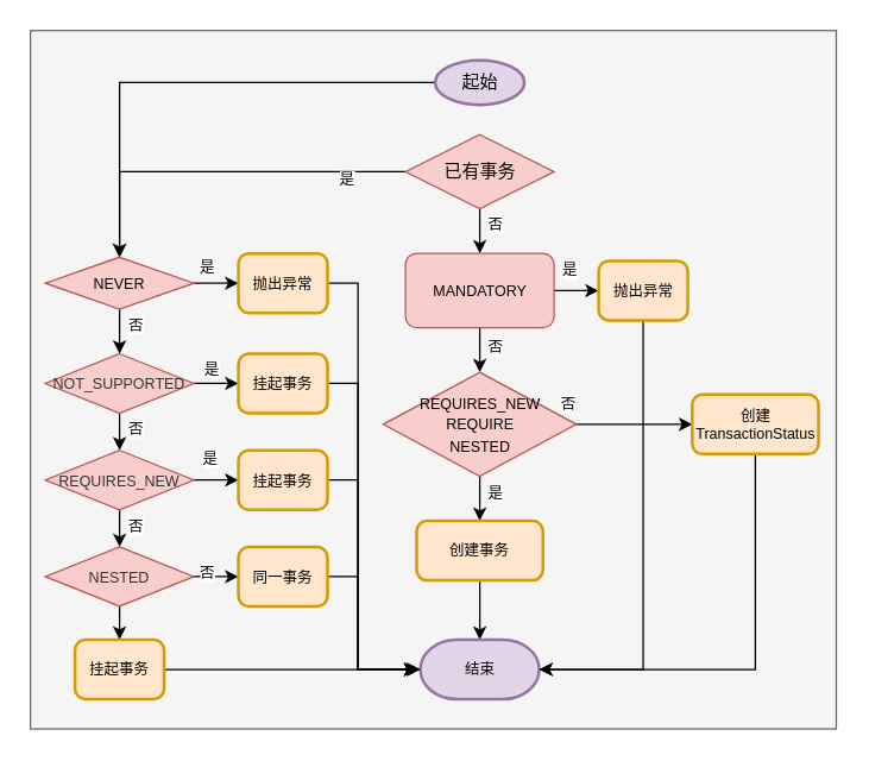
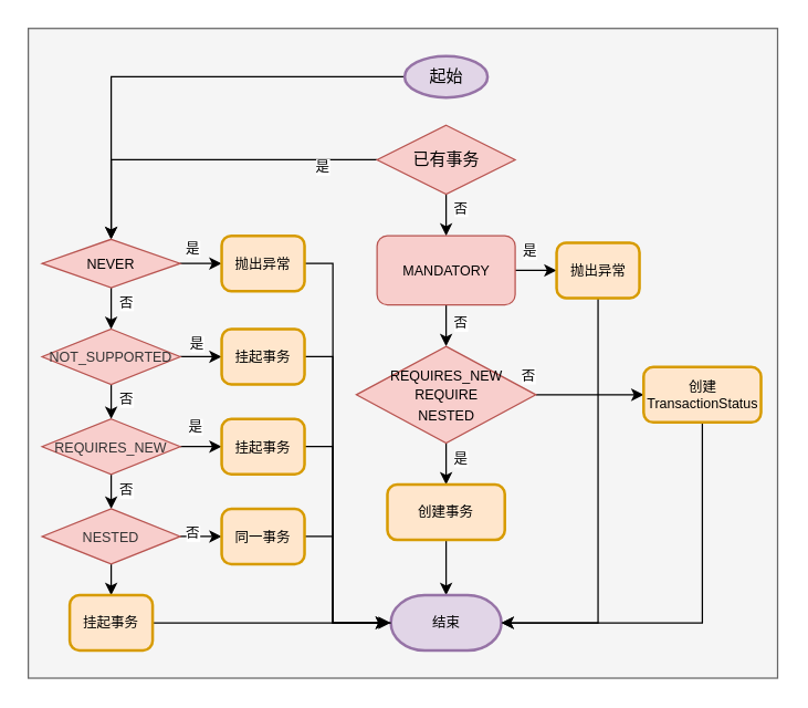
- <mxCell id="50" style="edgeStyle=orthogonalEdgeStyle;rounded=0;orthogonalLoop=1;jettySize=auto;html=1;entryX=0;entryY=0.5;entryDx=0;entryDy=0;entryPerimeter=0;fontSize=10;" edge="1" parent="1" source="51" target="20"><mxGeometry relative="1" as="geometry"><mxPoint x="280" y="470" as="targetPoint" /><Array as="points"><mxPoint x="240.5" y="388" /><mxPoint x="240.5" y="450" /></Array></mxGeometry></mxCell>
+ <mxCell id="50" style="edgeStyle=orthogonalEdgeStyle;rounded=0;orthogonalLoop=1;jettySize=auto;html=1;entryX=0;entryY=0.5;entryDx=0;entryDy=0;entryPerimeter=0;fontSize=10;endArrow=none;" edge="1" parent="1" source="51" target="20"><mxGeometry relative="1" as="geometry"><mxPoint x="280" y="470" as="targetPoint" /><Array as="points"><mxPoint x="240.5" y="388" /><mxPoint x="240.5" y="450" /></Array></mxGeometry></mxCell>
